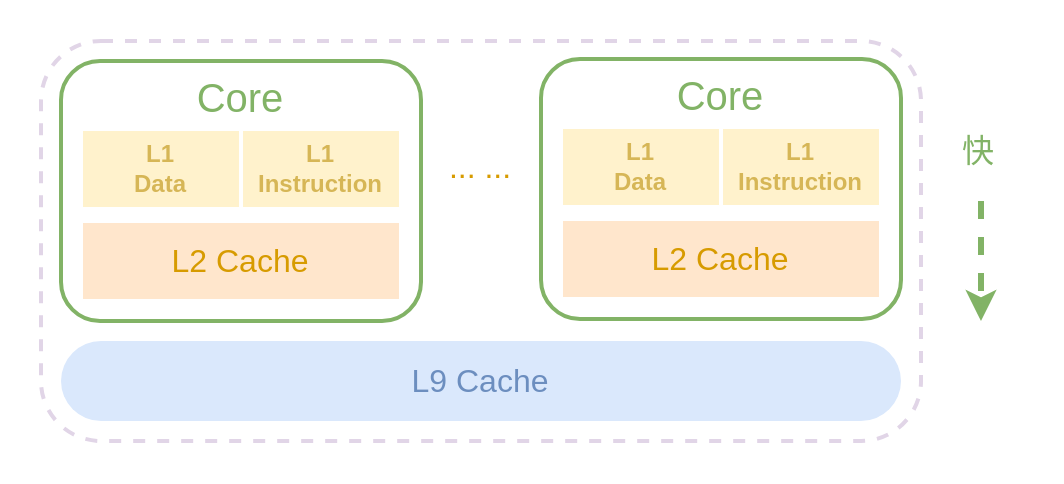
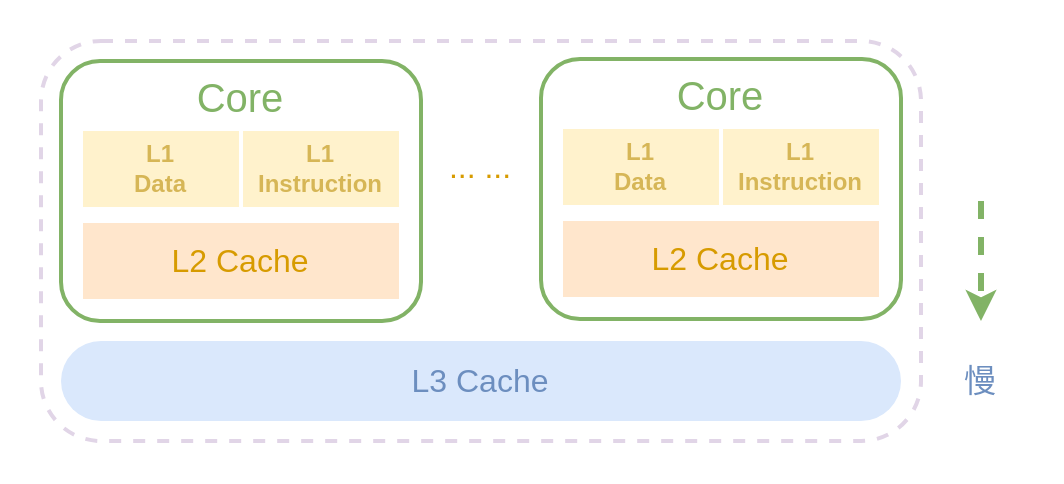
- <mxCell id="17" value="快" style="text;html=1;resizable=0;points=[];autosize=1;align=left;verticalAlign=top;spacingTop=-4;fontSize=16;fontColor=#82B366;" vertex="1" parent="1"><mxGeometry x="479" y="63" width="30" height="20" as="geometry" /></mxCell>
+ <mxCell id="16" value="慢" style="text;html=1;resizable=0;points=[];autosize=1;align=left;verticalAlign=top;spacingTop=-4;fontSize=16;fontColor=#6C8EBF;" vertex="1" parent="1"><mxGeometry x="480" y="178" width="30" height="20" as="geometry" /></mxCell>
- <mxCell id="14" value="L9 Cache" style="rounded=1;whiteSpace=wrap;html=1;shadow=0;glass=0;comic=0;strokeColor=none;strokeWidth=2;fillColor=#dae8fc;fontSize=16;align=center;fontColor=#6C8EBF;arcSize=50;" vertex="1" parent="1"><mxGeometry x="30" y="170" width="420" height="40" as="geometry" /></mxCell>
+ <mxCell id="14" value="L3 Cache" style="rounded=1;whiteSpace=wrap;html=1;shadow=0;glass=0;comic=0;strokeColor=none;strokeWidth=2;fillColor=#dae8fc;fontSize=16;align=center;fontColor=#6C8EBF;arcSize=50;" vertex="1" parent="1"><mxGeometry x="30" y="170" width="420" height="40" as="geometry" /></mxCell>
